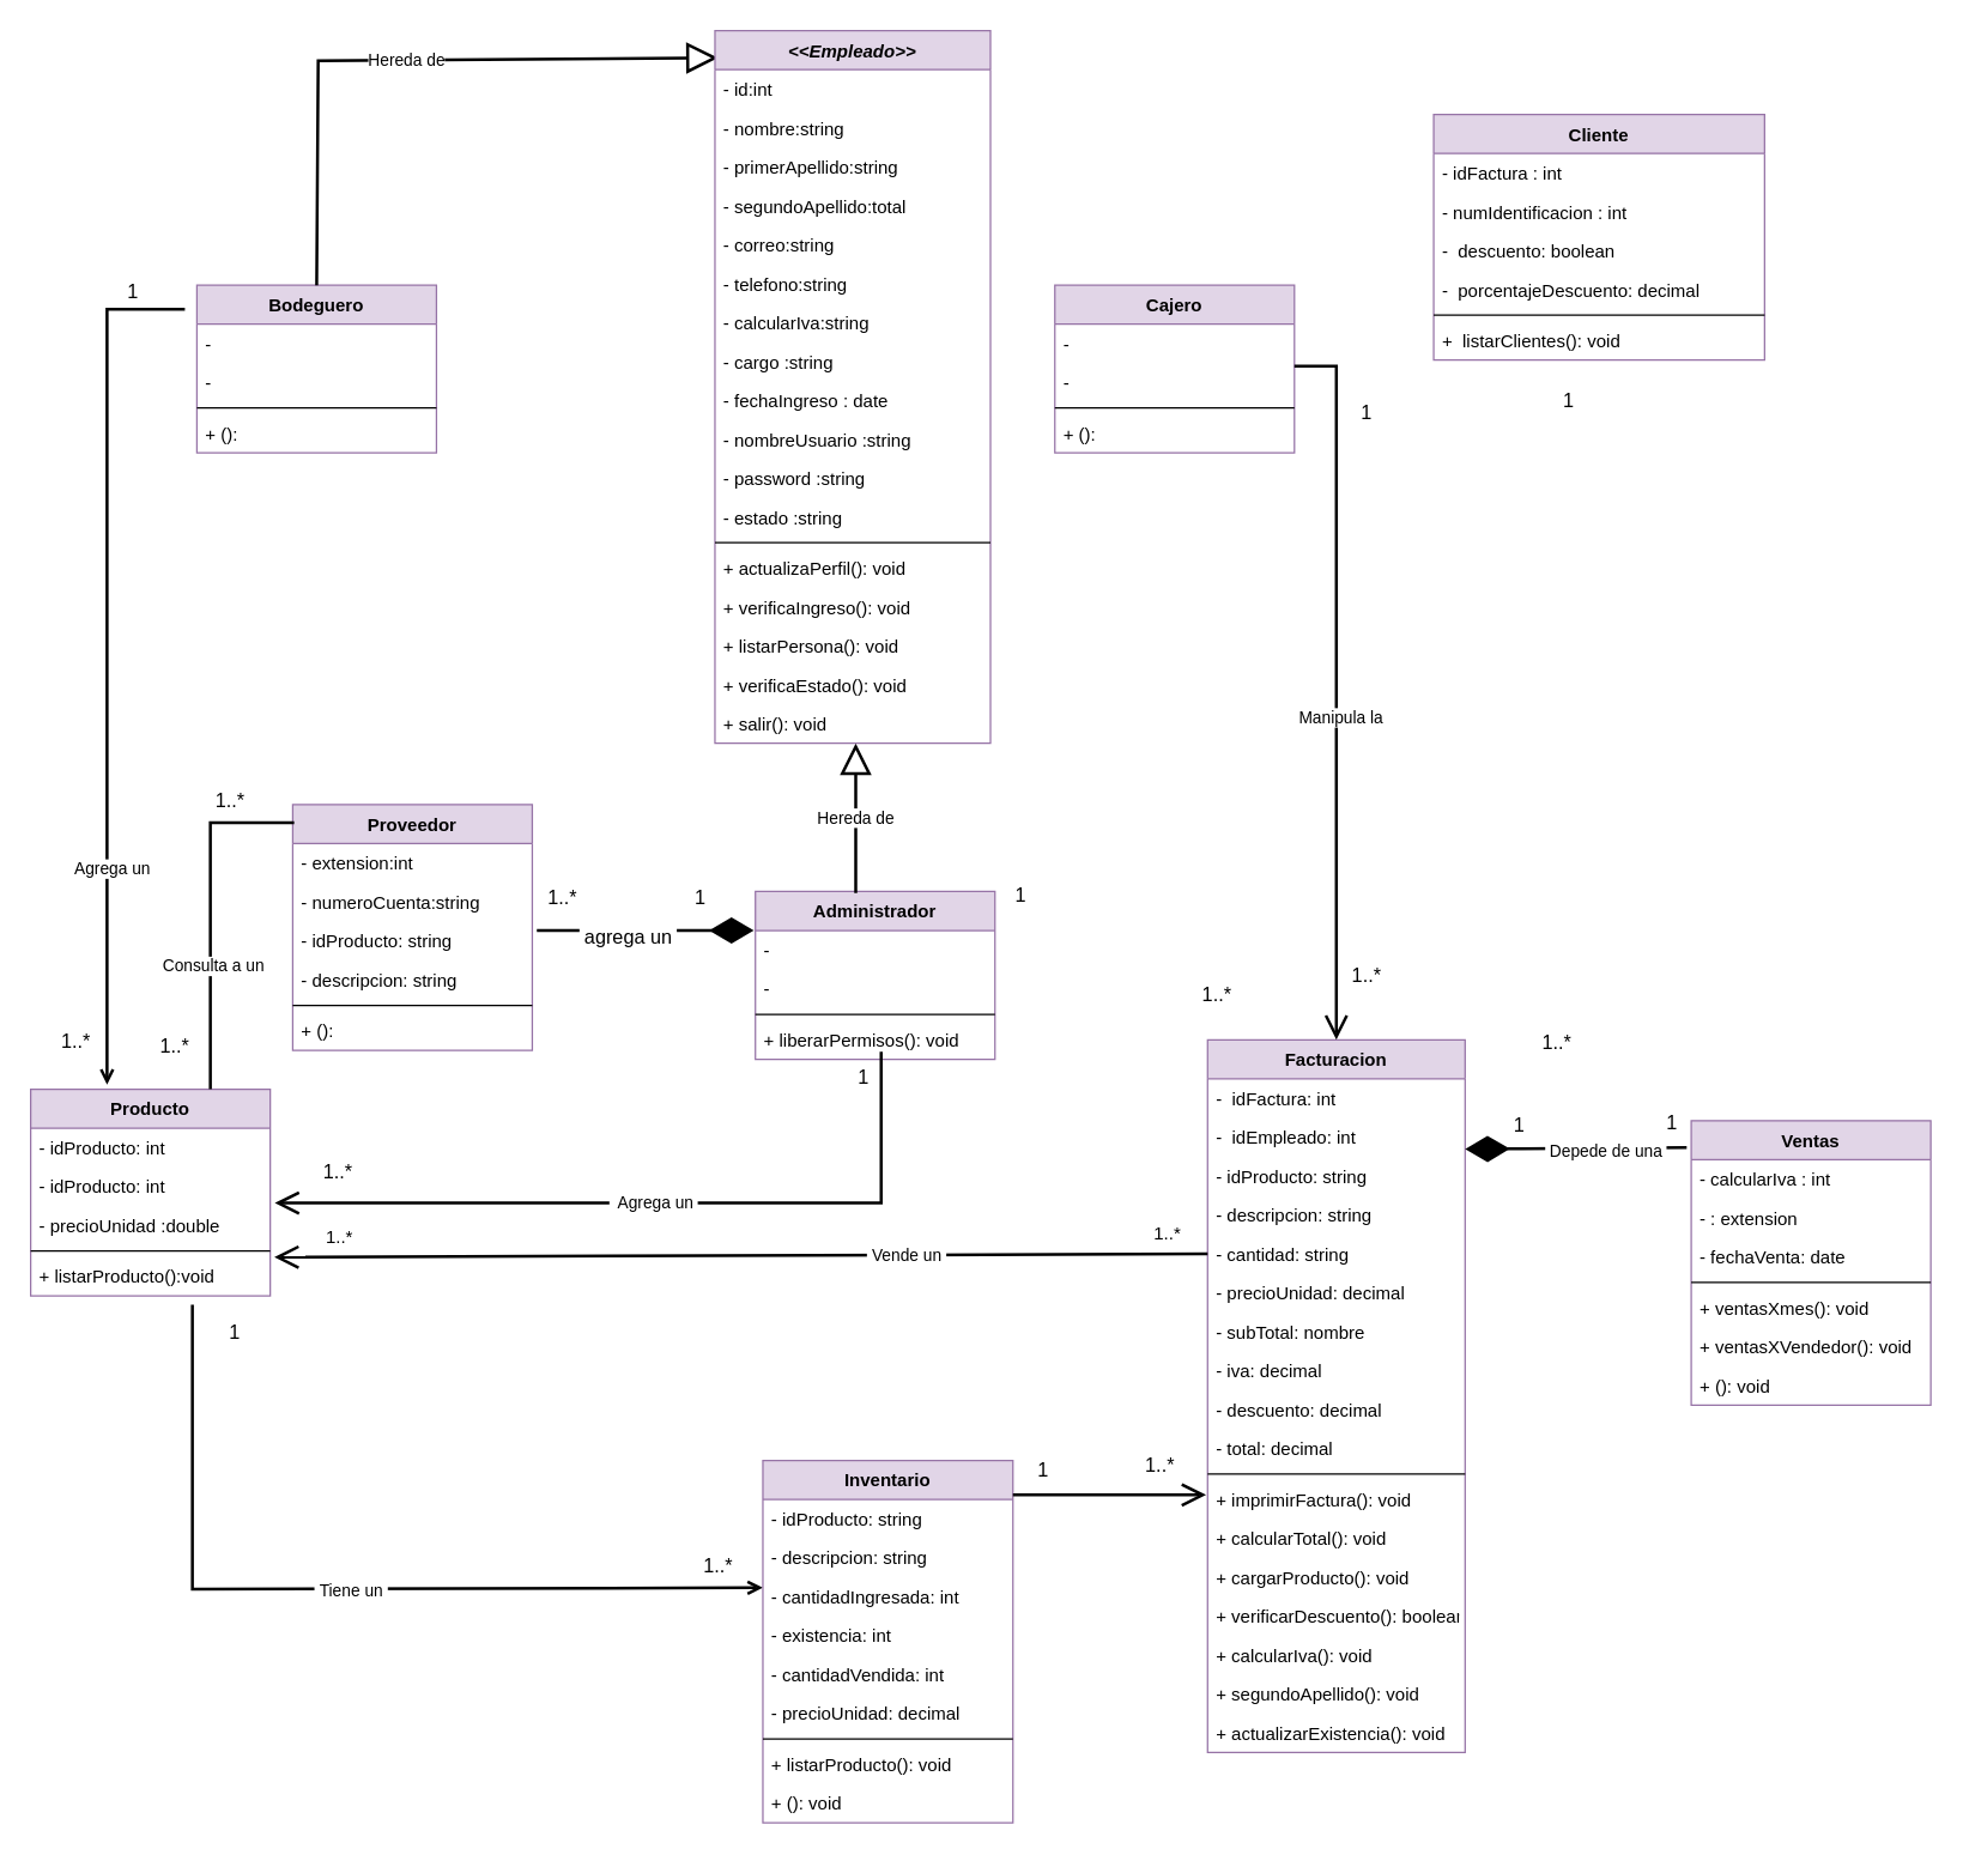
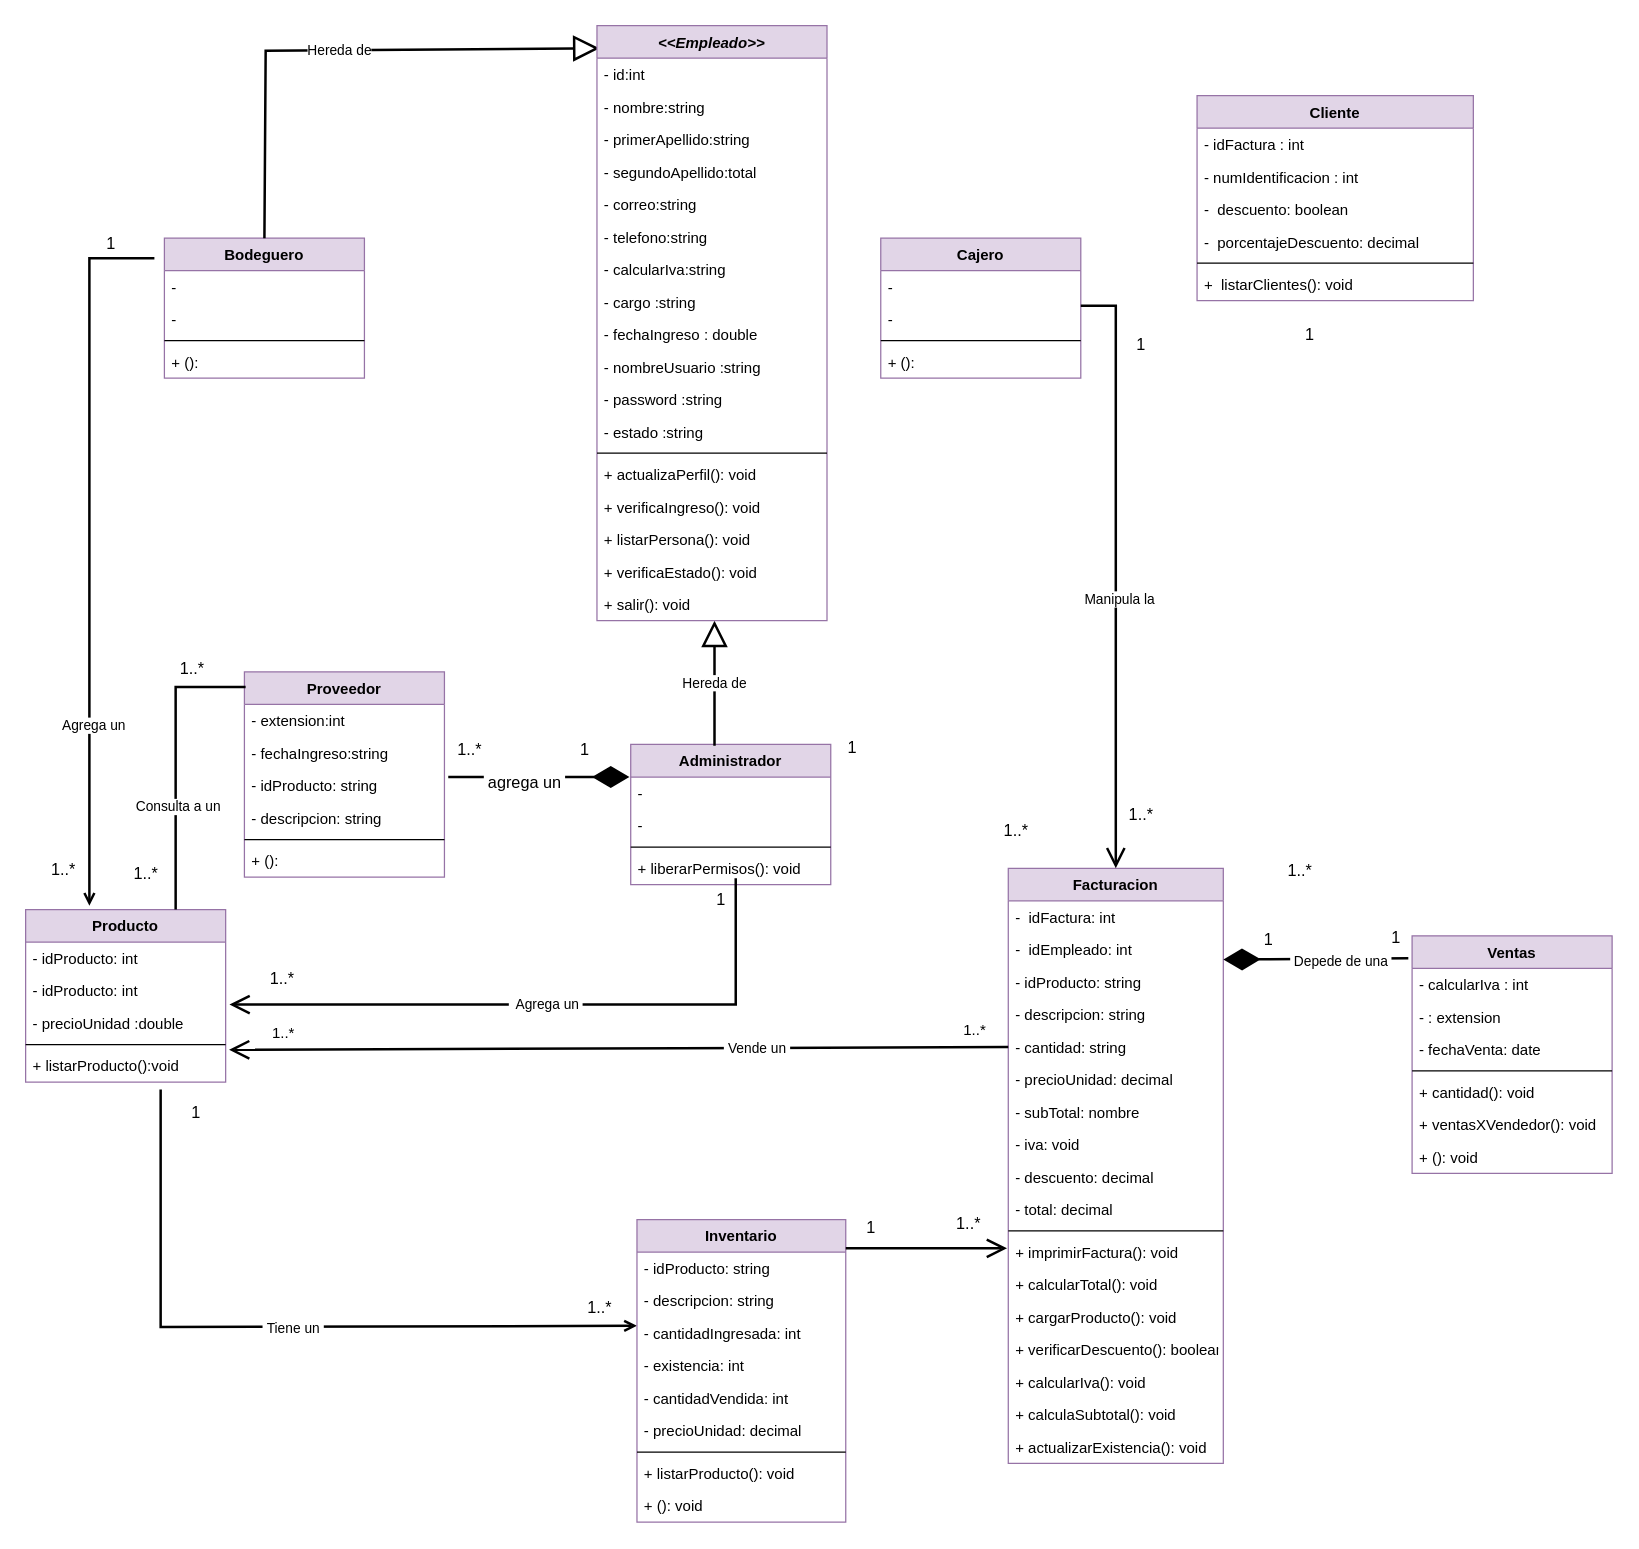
- <mxCell id="98" value="- fechaIngreso : date" style="text;strokeColor=none;fillColor=none;align=left;verticalAlign=top;spacingLeft=4;spacingRight=4;overflow=hidden;rotatable=0;points=[[0,0.5],[1,0.5]];portConstraint=eastwest;" parent="89" vertex="1"><mxGeometry y="234" width="184" height="26" as="geometry" /></mxCell>
+ <mxCell id="98" value="- fechaIngreso : double" style="text;strokeColor=none;fillColor=none;align=left;verticalAlign=top;spacingLeft=4;spacingRight=4;overflow=hidden;rotatable=0;points=[[0,0.5],[1,0.5]];portConstraint=eastwest;" parent="89" vertex="1"><mxGeometry y="234" width="184" height="26" as="geometry" /></mxCell>
- <mxCell id="60" value="- numeroCuenta:string " style="text;strokeColor=none;fillColor=none;align=left;verticalAlign=top;spacingLeft=4;spacingRight=4;overflow=hidden;rotatable=0;points=[[0,0.5],[1,0.5]];portConstraint=eastwest;" parent="58" vertex="1"><mxGeometry y="52" width="160" height="26" as="geometry" /></mxCell>
+ <mxCell id="60" value="- fechaIngreso:string " style="text;strokeColor=none;fillColor=none;align=left;verticalAlign=top;spacingLeft=4;spacingRight=4;overflow=hidden;rotatable=0;points=[[0,0.5],[1,0.5]];portConstraint=eastwest;" parent="58" vertex="1"><mxGeometry y="52" width="160" height="26" as="geometry" /></mxCell>
- <mxCell id="84" value="+ ventasXmes(): void" style="text;strokeColor=none;fillColor=none;align=left;verticalAlign=top;spacingLeft=4;spacingRight=4;overflow=hidden;rotatable=0;points=[[0,0.5],[1,0.5]];portConstraint=eastwest;" parent="79" vertex="1"><mxGeometry y="112" width="160" height="26" as="geometry" /></mxCell>
+ <mxCell id="84" value="+ cantidad(): void" style="text;strokeColor=none;fillColor=none;align=left;verticalAlign=top;spacingLeft=4;spacingRight=4;overflow=hidden;rotatable=0;points=[[0,0.5],[1,0.5]];portConstraint=eastwest;" parent="79" vertex="1"><mxGeometry y="112" width="160" height="26" as="geometry" /></mxCell>
- <mxCell id="47" value="- iva: decimal" style="text;strokeColor=none;fillColor=none;align=left;verticalAlign=top;spacingLeft=4;spacingRight=4;overflow=hidden;rotatable=0;points=[[0,0.5],[1,0.5]];portConstraint=eastwest;" parent="39" vertex="1"><mxGeometry y="208" width="172" height="26" as="geometry" /></mxCell>
+ <mxCell id="47" value="- iva: void" style="text;strokeColor=none;fillColor=none;align=left;verticalAlign=top;spacingLeft=4;spacingRight=4;overflow=hidden;rotatable=0;points=[[0,0.5],[1,0.5]];portConstraint=eastwest;" parent="39" vertex="1"><mxGeometry y="208" width="172" height="26" as="geometry" /></mxCell>
- <mxCell id="56" value="+ segundoApellido(): void" style="text;strokeColor=none;fillColor=none;align=left;verticalAlign=top;spacingLeft=4;spacingRight=4;overflow=hidden;rotatable=0;points=[[0,0.5],[1,0.5]];portConstraint=eastwest;" parent="39" vertex="1"><mxGeometry y="424" width="172" height="26" as="geometry" /></mxCell>
+ <mxCell id="56" value="+ calculaSubtotal(): void" style="text;strokeColor=none;fillColor=none;align=left;verticalAlign=top;spacingLeft=4;spacingRight=4;overflow=hidden;rotatable=0;points=[[0,0.5],[1,0.5]];portConstraint=eastwest;" parent="39" vertex="1"><mxGeometry y="424" width="172" height="26" as="geometry" /></mxCell>
